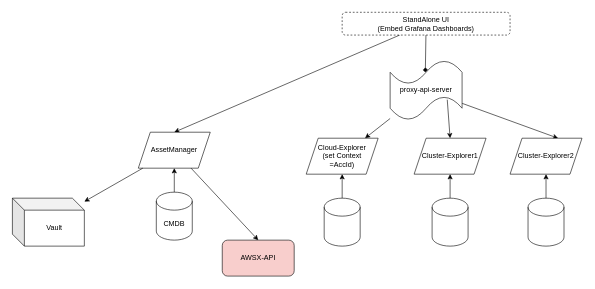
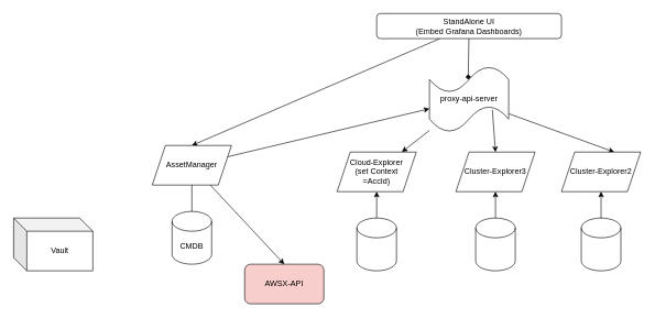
- <mxCell id="4" value="StandAlone UI&lt;br&gt;(Embed Grafana Dashboards)" style="rounded=1;whiteSpace=wrap;html=1;dashed=1;" vertex="1" parent="1"><mxGeometry x="570" y="20" width="280" height="38" as="geometry" /></mxCell>
+ <mxCell id="4" value="StandAlone UI&lt;br&gt;(Embed Grafana Dashboards)" style="rounded=1;whiteSpace=wrap;html=1;" vertex="1" parent="1"><mxGeometry x="570" y="20" width="280" height="38" as="geometry" /></mxCell>
- <mxCell id="19" value="Cluster-Explorer1" style="shape=parallelogram;perimeter=parallelogramPerimeter;whiteSpace=wrap;html=1;fixedSize=1;" vertex="1" parent="18"><mxGeometry width="120" height="60" as="geometry" /></mxCell>
+ <mxCell id="19" value="Cluster-Explorer3" style="shape=parallelogram;perimeter=parallelogramPerimeter;whiteSpace=wrap;html=1;fixedSize=1;" vertex="1" parent="18"><mxGeometry width="120" height="60" as="geometry" /></mxCell>
- <mxCell id="16" value="" style="edgeStyle=none;html=1;" edge="1" parent="13" source="15" target="14"><mxGeometry relative="1" as="geometry" /></mxCell>
+ <mxCell id="16" value="" style="edgeStyle=none;html=1;endArrow=none;" edge="1" parent="13" source="15" target="14"><mxGeometry relative="1" as="geometry" /></mxCell>
- <mxCell id="26" style="edgeStyle=none;html=1;" edge="1" parent="1" source="14" target="17"><mxGeometry relative="1" as="geometry" /></mxCell>
+ <mxCell id="26" style="edgeStyle=none;html=1;" edge="1" parent="1" source="14" target="12"><mxGeometry relative="1" as="geometry" /></mxCell>
